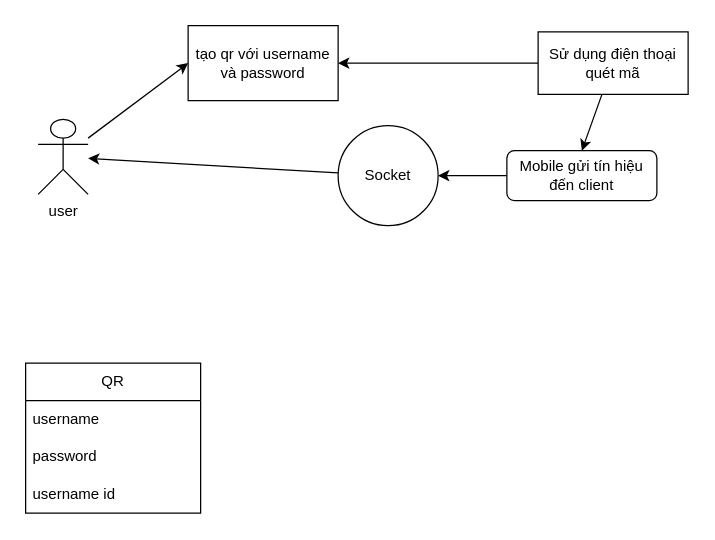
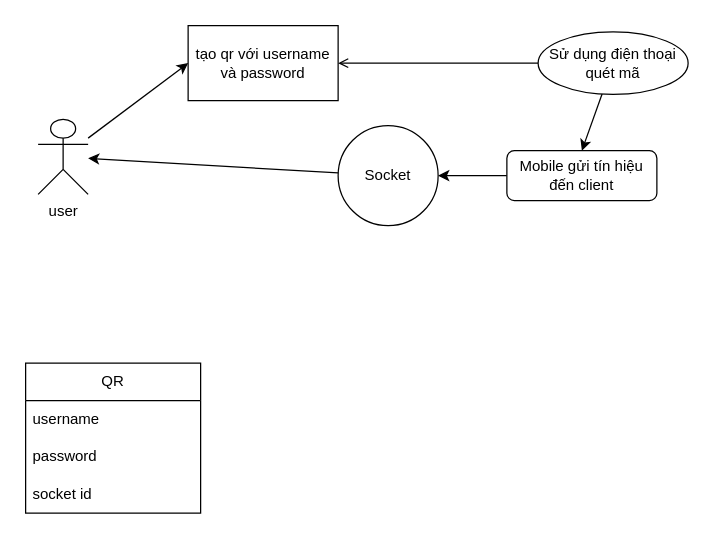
- <mxCell id="6" style="edgeStyle=none;html=1;" edge="1" parent="1" source="7" target="2"><mxGeometry relative="1" as="geometry" /></mxCell>
+ <mxCell id="6" style="edgeStyle=none;html=1;endArrow=open;" edge="1" parent="1" source="7" target="2"><mxGeometry relative="1" as="geometry" /></mxCell>
- <mxCell id="7" value="Sử dụng điện thoại quét mã" style="whiteSpace=wrap;html=1;rounded=0;" parent="1" vertex="1"><mxGeometry x="430" y="25" width="120" height="50" as="geometry" /></mxCell>
+ <mxCell id="7" value="Sử dụng điện thoại quét mã" style="ellipse;whiteSpace=wrap;html=1;" parent="1" vertex="1"><mxGeometry x="430" y="25" width="120" height="50" as="geometry" /></mxCell>
- <mxCell id="13" value="username id" style="text;strokeColor=none;fillColor=none;align=left;verticalAlign=middle;spacingLeft=4;spacingRight=4;overflow=hidden;points=[[0,0.5],[1,0.5]];portConstraint=eastwest;rotatable=0;whiteSpace=wrap;html=1;" parent="10" vertex="1"><mxGeometry y="90" width="140" height="30" as="geometry" /></mxCell>
+ <mxCell id="13" value="socket id" style="text;strokeColor=none;fillColor=none;align=left;verticalAlign=middle;spacingLeft=4;spacingRight=4;overflow=hidden;points=[[0,0.5],[1,0.5]];portConstraint=eastwest;rotatable=0;whiteSpace=wrap;html=1;" parent="10" vertex="1"><mxGeometry y="90" width="140" height="30" as="geometry" /></mxCell>
